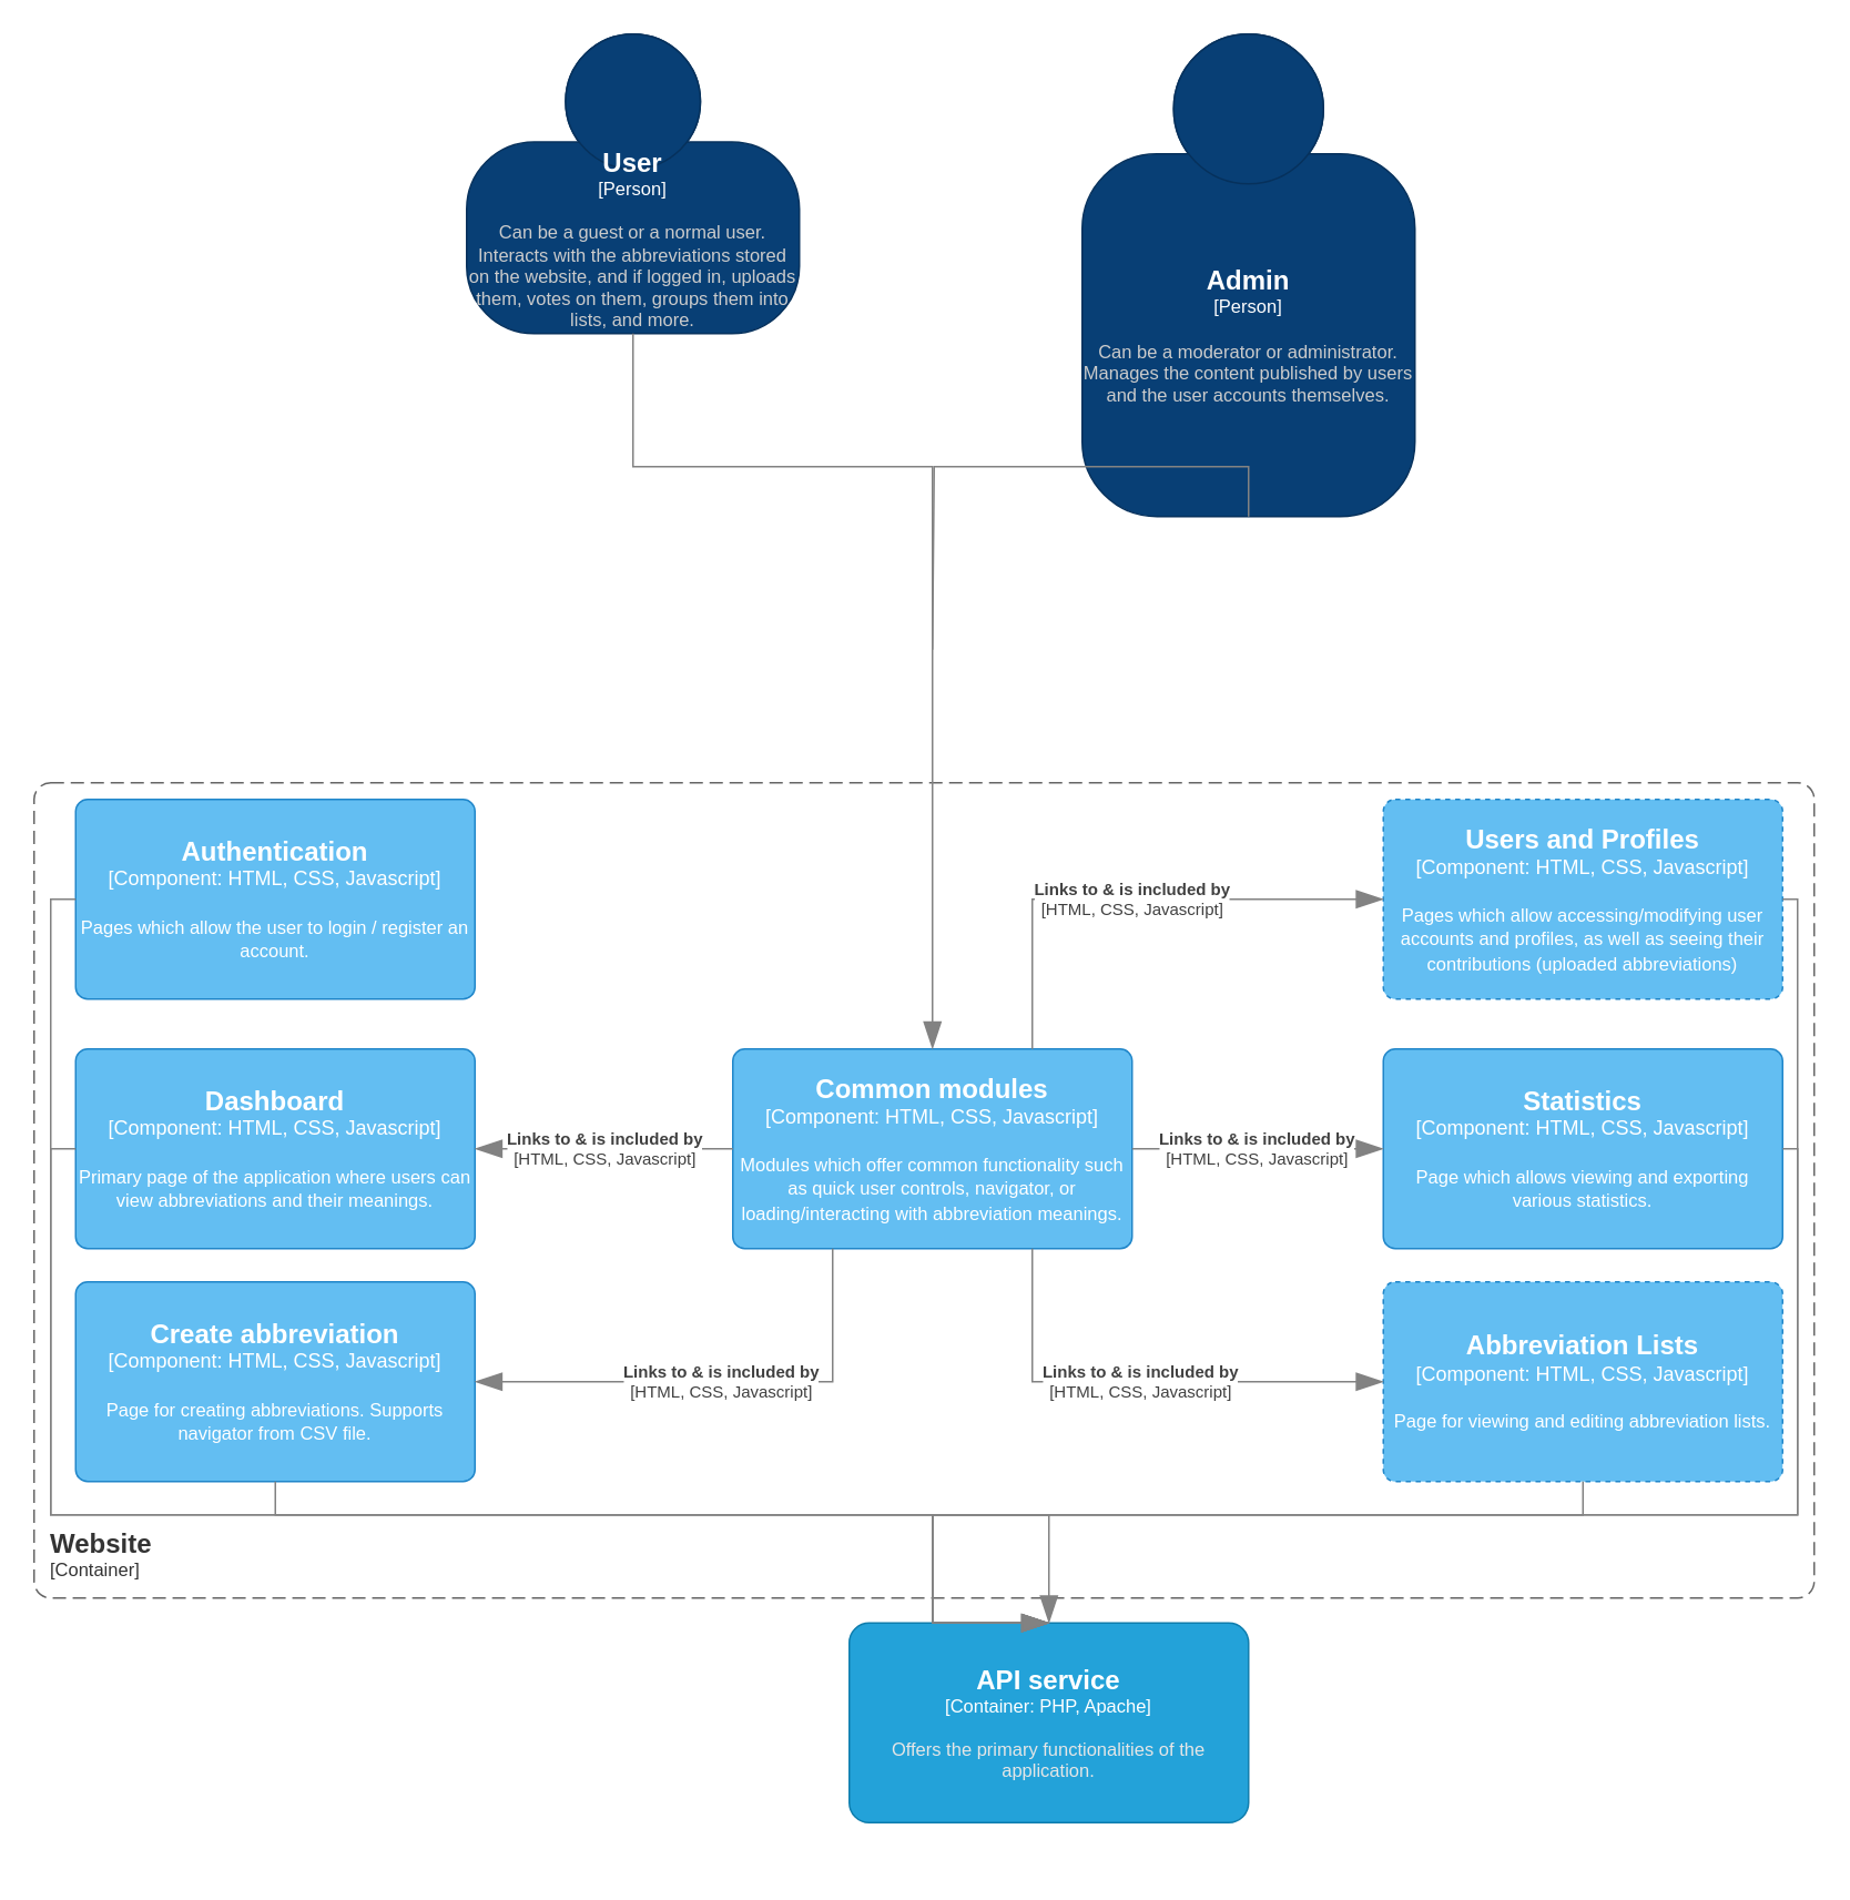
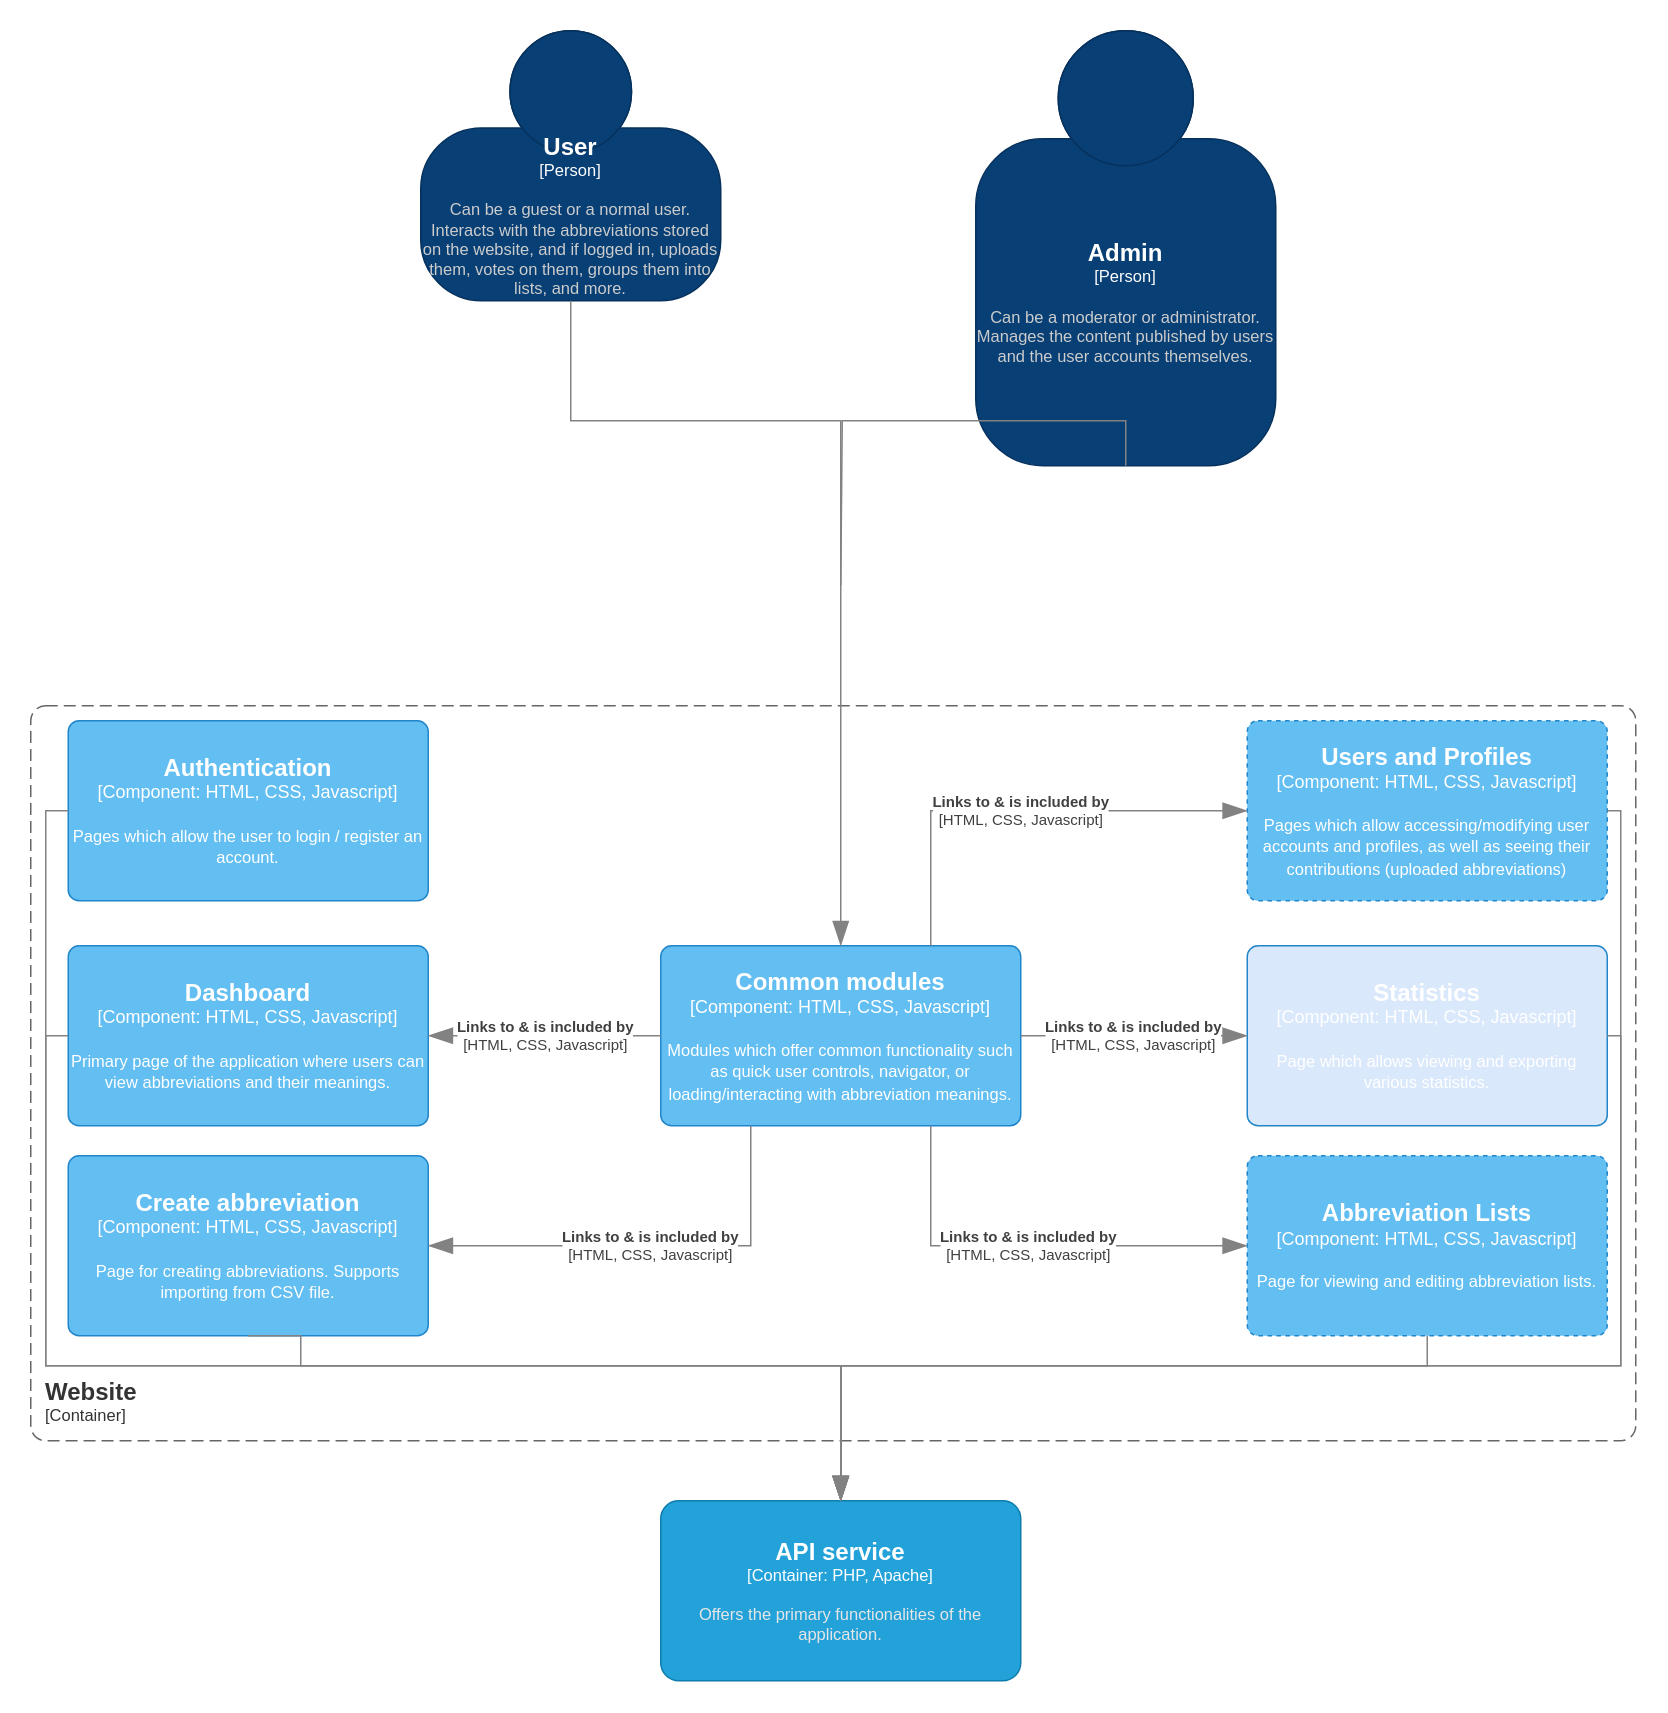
- <mxCell id="19" value="&lt;font style=&quot;font-size: 16px&quot;&gt;&lt;b&gt;Statistics&lt;/b&gt;&lt;/font&gt;&lt;div&gt;[Component: HTML, CSS, Javascript]&lt;/div&gt;&lt;br&gt;&lt;div&gt;&lt;font style=&quot;font-size: 11px&quot;&gt;Page which allows viewing and exporting various statistics.&lt;/font&gt;&lt;/div&gt;" style="rounded=1;whiteSpace=wrap;html=1;labelBackgroundColor=none;fillColor=#63BEF2;fontColor=#ffffff;align=center;arcSize=6;strokeColor=#2086C9;metaEdit=1;resizable=0;points=[[0.25,0,0],[0.5,0,0],[0.75,0,0],[1,0.25,0],[1,0.5,0],[1,0.75,0],[0.75,1,0],[0.5,1,0],[0.25,1,0],[0,0.75,0],[0,0.5,0],[0,0.25,0]];" vertex="1" parent="1"><mxGeometry x="831" y="630" width="240" height="120" as="geometry" /></mxCell>
+ <mxCell id="19" value="&lt;font style=&quot;font-size: 16px&quot;&gt;&lt;b&gt;Statistics&lt;/b&gt;&lt;/font&gt;&lt;div&gt;[Component: HTML, CSS, Javascript]&lt;/div&gt;&lt;br&gt;&lt;div&gt;&lt;font style=&quot;font-size: 11px&quot;&gt;Page which allows viewing and exporting various statistics.&lt;/font&gt;&lt;/div&gt;" style="rounded=1;whiteSpace=wrap;html=1;labelBackgroundColor=none;fillColor=#dae8fc;fontColor=#ffffff;align=center;arcSize=6;strokeColor=#2086C9;metaEdit=1;resizable=0;points=[[0.25,0,0],[0.5,0,0],[0.75,0,0],[1,0.25,0],[1,0.5,0],[1,0.75,0],[0.75,1,0],[0.5,1,0],[0.25,1,0],[0,0.75,0],[0,0.5,0],[0,0.25,0]];" vertex="1" parent="1"><mxGeometry x="831" y="630" width="240" height="120" as="geometry" /></mxCell>
- <mxCell id="7" value="&lt;font style=&quot;font-size: 16px&quot;&gt;&lt;b&gt;Create abbreviation&lt;/b&gt;&lt;/font&gt;&lt;div&gt;[Component: HTML, CSS, Javascript]&lt;/div&gt;&lt;br&gt;&lt;div&gt;&lt;font style=&quot;font-size: 11px&quot;&gt;Page for creating abbreviations. Supports navigator from CSV file.&lt;/font&gt;&lt;/div&gt;" style="rounded=1;whiteSpace=wrap;html=1;labelBackgroundColor=none;fillColor=#63BEF2;fontColor=#ffffff;align=center;arcSize=6;strokeColor=#2086C9;metaEdit=1;resizable=0;points=[[0.25,0,0],[0.5,0,0],[0.75,0,0],[1,0.25,0],[1,0.5,0],[1,0.75,0],[0.75,1,0],[0.5,1,0],[0.25,1,0],[0,0.75,0],[0,0.5,0],[0,0.25,0]];" vertex="1" parent="1"><mxGeometry x="45" y="770" width="240" height="120" as="geometry" /></mxCell>
+ <mxCell id="7" value="&lt;font style=&quot;font-size: 16px&quot;&gt;&lt;b&gt;Create abbreviation&lt;/b&gt;&lt;/font&gt;&lt;div&gt;[Component: HTML, CSS, Javascript]&lt;/div&gt;&lt;br&gt;&lt;div&gt;&lt;font style=&quot;font-size: 11px&quot;&gt;Page for creating abbreviations. Supports importing from CSV file.&lt;/font&gt;&lt;/div&gt;" style="rounded=1;whiteSpace=wrap;html=1;labelBackgroundColor=none;fillColor=#63BEF2;fontColor=#ffffff;align=center;arcSize=6;strokeColor=#2086C9;metaEdit=1;resizable=0;points=[[0.25,0,0],[0.5,0,0],[0.75,0,0],[1,0.25,0],[1,0.5,0],[1,0.75,0],[0.75,1,0],[0.5,1,0],[0.25,1,0],[0,0.75,0],[0,0.5,0],[0,0.25,0]];" vertex="1" parent="1"><mxGeometry x="45" y="770" width="240" height="120" as="geometry" /></mxCell>
- <mxCell id="3" value="&lt;font style=&quot;font-size: 16px&quot;&gt;&lt;b&gt;API service&lt;/b&gt;&lt;/font&gt;&lt;div&gt;[Container: PHP, Apache]&lt;/div&gt;&lt;br&gt;&lt;div&gt;&lt;font style=&quot;font-size: 11px&quot;&gt;&lt;font color=&quot;#E6E6E6&quot;&gt;Offers the primary functionalities of the application.&lt;/font&gt;&lt;/div&gt;" style="rounded=1;whiteSpace=wrap;html=1;fontSize=11;labelBackgroundColor=none;fillColor=#23A2D9;fontColor=#ffffff;align=center;arcSize=10;strokeColor=#0E7DAD;metaEdit=1;resizable=0;points=[[0.25,0,0],[0.5,0,0],[0.75,0,0],[1,0.25,0],[1,0.5,0],[1,0.75,0],[0.75,1,0],[0.5,1,0],[0.25,1,0],[0,0.75,0],[0,0.5,0],[0,0.25,0]];" vertex="1" parent="1"><mxGeometry x="510" y="975" width="240" height="120" as="geometry" /></mxCell>
+ <mxCell id="3" value="&lt;font style=&quot;font-size: 16px&quot;&gt;&lt;b&gt;API service&lt;/b&gt;&lt;/font&gt;&lt;div&gt;[Container: PHP, Apache]&lt;/div&gt;&lt;br&gt;&lt;div&gt;&lt;font style=&quot;font-size: 11px&quot;&gt;&lt;font color=&quot;#E6E6E6&quot;&gt;Offers the primary functionalities of the application.&lt;/font&gt;&lt;/div&gt;" style="rounded=1;whiteSpace=wrap;html=1;fontSize=11;labelBackgroundColor=none;fillColor=#23A2D9;fontColor=#ffffff;align=center;arcSize=10;strokeColor=#0E7DAD;metaEdit=1;resizable=0;points=[[0.25,0,0],[0.5,0,0],[0.75,0,0],[1,0.25,0],[1,0.5,0],[1,0.75,0],[0.75,1,0],[0.5,1,0],[0.25,1,0],[0,0.75,0],[0,0.5,0],[0,0.25,0]];" vertex="1" parent="1"><mxGeometry x="440" y="1000" width="240" height="120" as="geometry" /></mxCell>
